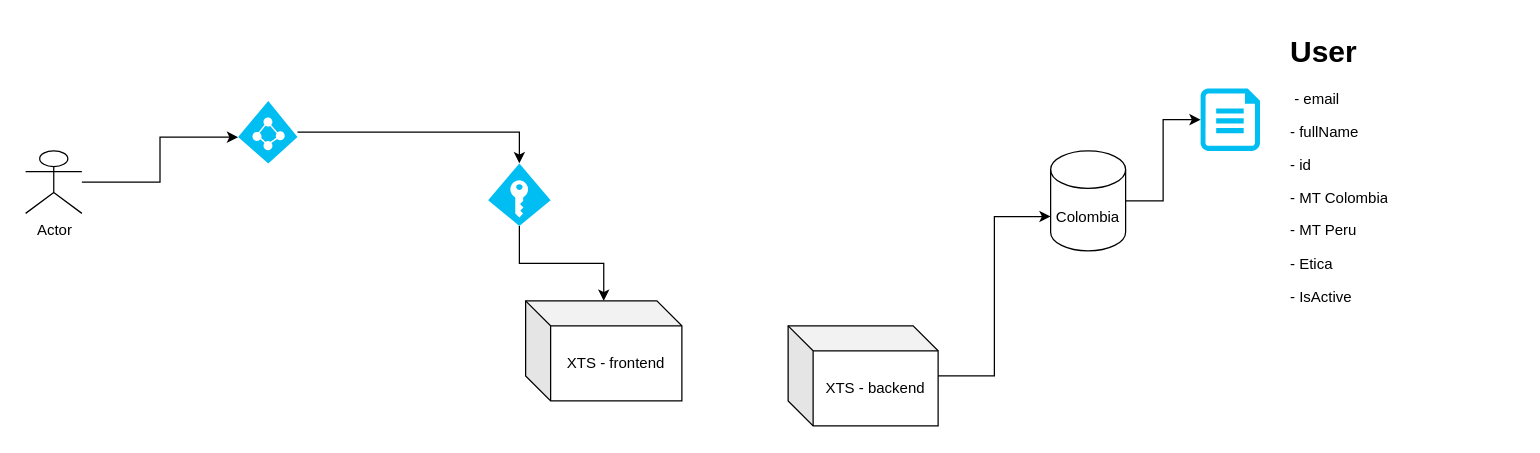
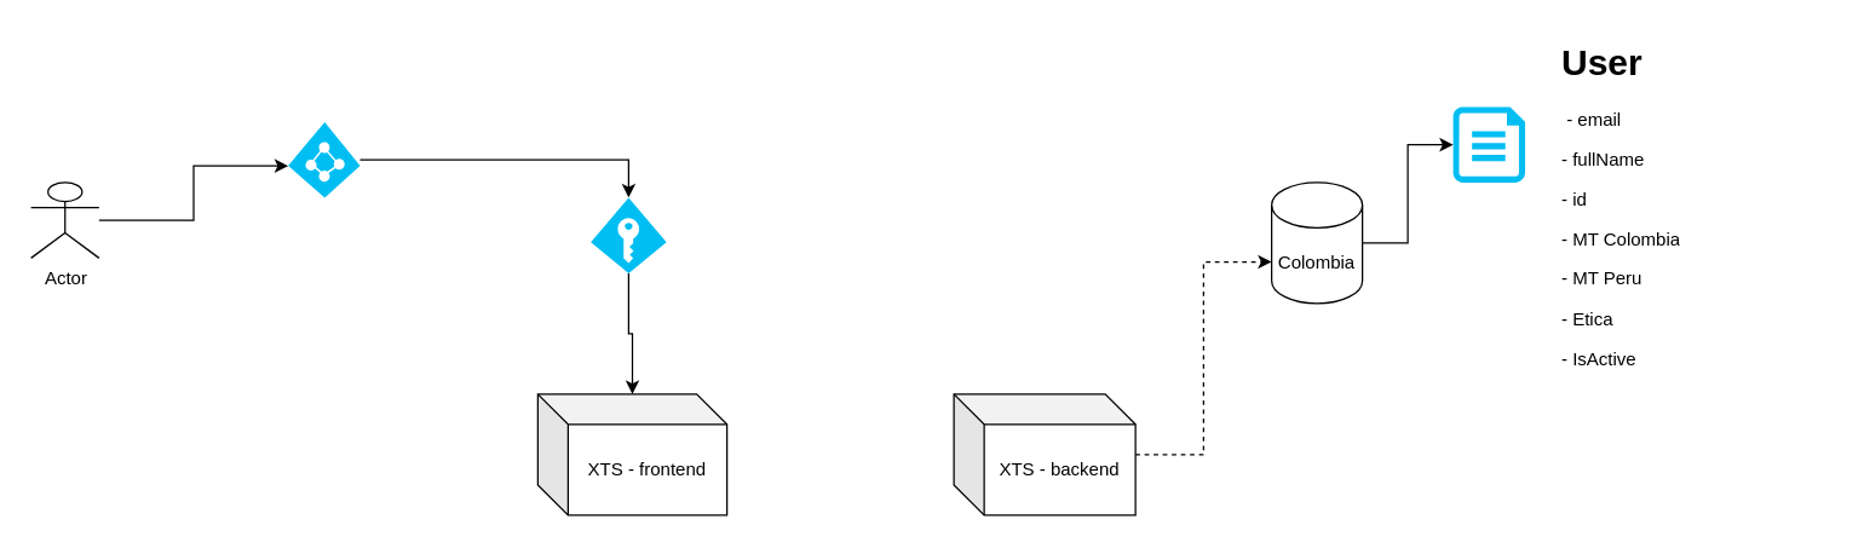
- <mxCell id="11" style="edgeStyle=orthogonalEdgeStyle;rounded=0;orthogonalLoop=1;jettySize=auto;html=1;entryX=0;entryY=0;entryDx=0;entryDy=52.5;entryPerimeter=0;" edge="1" parent="1" source="9" target="10"><mxGeometry relative="1" as="geometry" /></mxCell>
+ <mxCell id="11" style="edgeStyle=orthogonalEdgeStyle;rounded=0;orthogonalLoop=1;jettySize=auto;html=1;entryX=0;entryY=0;entryDx=0;entryDy=52.5;entryPerimeter=0;dashed=1;" edge="1" parent="1" source="9" target="10"><mxGeometry relative="1" as="geometry" /></mxCell>
- <mxCell id="8" value="XTS - frontend" style="shape=cube;whiteSpace=wrap;html=1;boundedLbl=1;backgroundOutline=1;darkOpacity=0.05;darkOpacity2=0.1;" vertex="1" parent="1"><mxGeometry x="420" y="240" width="125" height="80" as="geometry" /></mxCell>
+ <mxCell id="8" value="XTS - frontend" style="shape=cube;whiteSpace=wrap;html=1;boundedLbl=1;backgroundOutline=1;darkOpacity=0.05;darkOpacity2=0.1;" vertex="1" parent="1"><mxGeometry x="355" y="260" width="125" height="80" as="geometry" /></mxCell>
